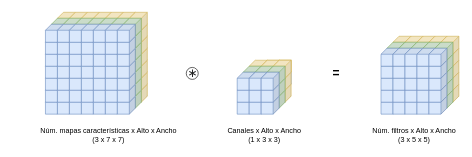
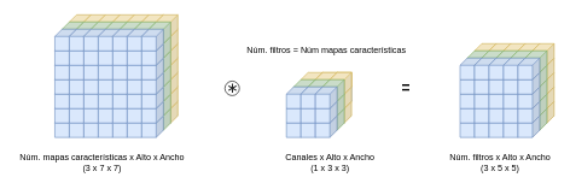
+ <mxCell id="37" value="Núm. filtros = Núm mapas características" style="text;html=1;align=center;verticalAlign=middle;resizable=0;points=[];autosize=1;" vertex="1" parent="1"><mxGeometry x="330" y="60" width="240" height="20" as="geometry" /></mxCell>
- <mxCell id="36" value="Núm. mapas características x Alto x Ancho&lt;br&gt;(3 x 7 x 7)" style="text;html=1;align=center;verticalAlign=middle;resizable=0;points=[];autosize=1;" vertex="1" parent="1"><mxGeometry x="60" y="210" width="240" height="30" as="geometry" /></mxCell>
+ <mxCell id="36" value="Núm. mapas características x Alto x Ancho&lt;br&gt;(3 x 7 x 7)" style="text;html=1;align=center;verticalAlign=middle;resizable=0;points=[];autosize=1;" vertex="1" parent="1"><mxGeometry x="20" y="210" width="240" height="30" as="geometry" /></mxCell>
- <mxCell id="39" value="&lt;font style=&quot;font-size: 12px&quot;&gt;Canales x Alto x Ancho&lt;br&gt;(1 x 3 x 3)&lt;br&gt;&lt;/font&gt;" style="text;html=1;align=center;verticalAlign=middle;resizable=0;points=[];autosize=1;fontSize=12;" vertex="1" parent="1"><mxGeometry x="370" y="210" width="140" height="30" as="geometry" /></mxCell>
+ <mxCell id="39" value="&lt;font style=&quot;font-size: 12px&quot;&gt;Canales x Alto x Ancho&lt;br&gt;(1 x 3 x 3)&lt;br&gt;&lt;/font&gt;" style="text;html=1;align=center;verticalAlign=middle;resizable=0;points=[];autosize=1;fontSize=12;" vertex="1" parent="1"><mxGeometry x="385" y="210" width="140" height="30" as="geometry" /></mxCell>
